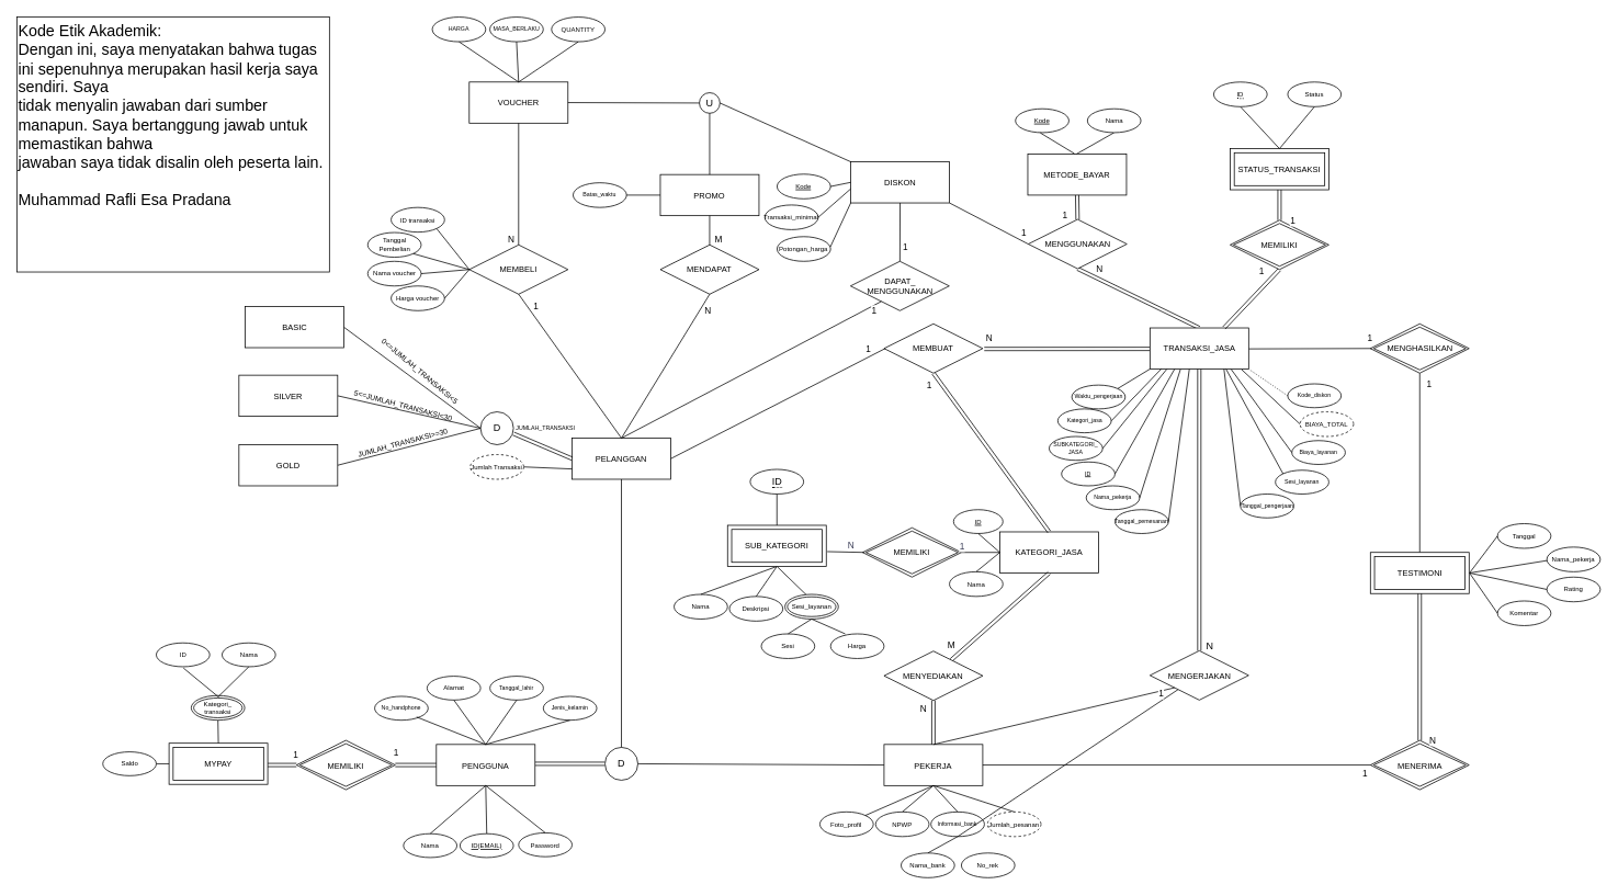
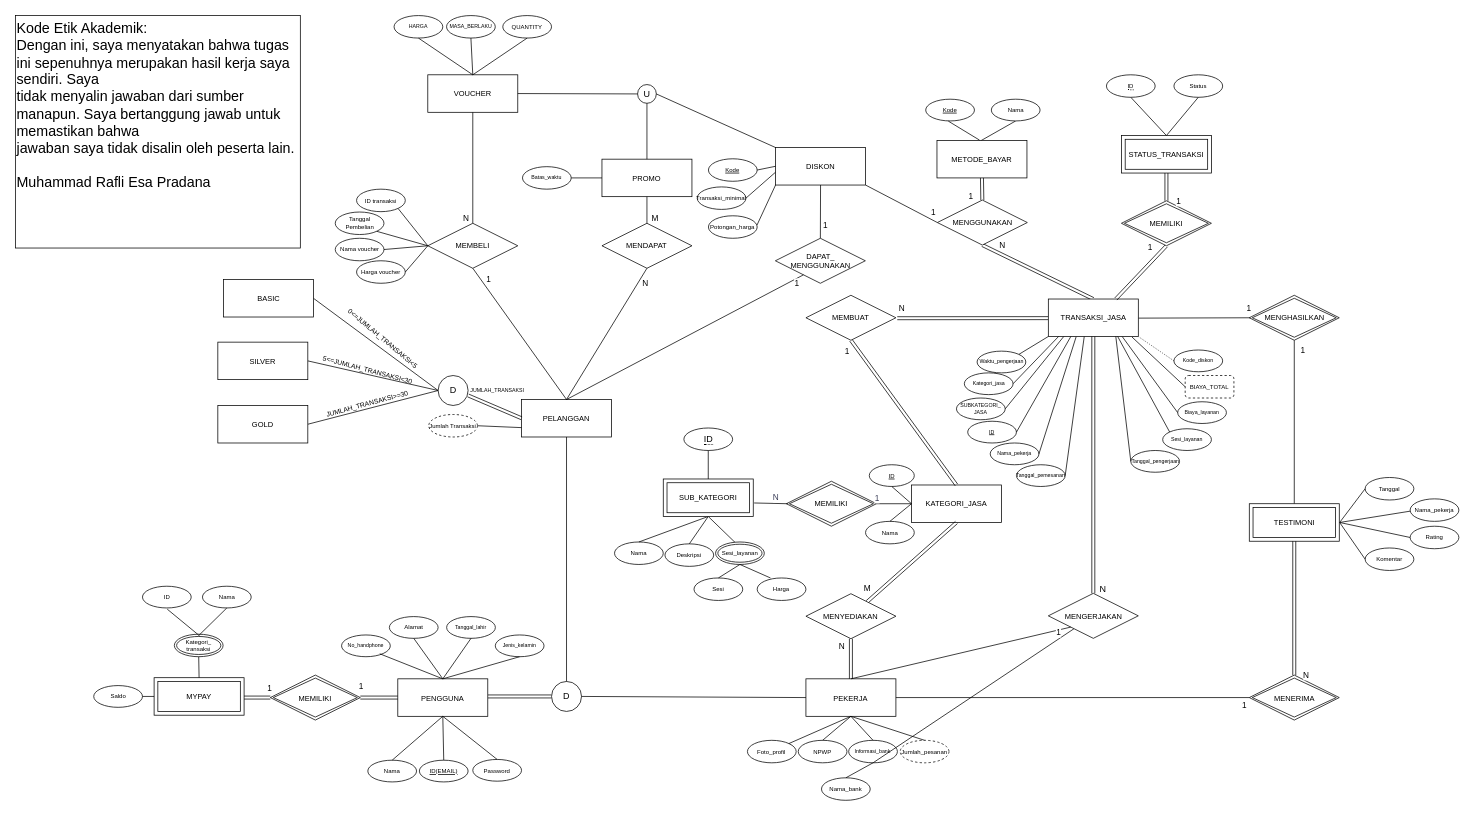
- <mxCell id="57" value="" style="html=1;rounded=0;exitX=1;exitY=0.5;exitDx=0;exitDy=0;entryX=0.019;entryY=0.493;entryDx=0;entryDy=0;entryPerimeter=0;endArrow=none;endFill=0;" edge="1" parent="1" source="5" target="143"><mxGeometry relative="1" as="geometry"><mxPoint x="815" y="427" as="sourcePoint" /><mxPoint x="1021" y="312" as="targetPoint" /></mxGeometry></mxCell>
- <mxCell id="58" value="1" style="edgeLabel;html=1;align=center;verticalAlign=middle;resizable=0;points=[];" connectable="0" vertex="1" parent="57"><mxGeometry x="0.86" y="3" relative="1" as="geometry"><mxPoint x="-2" y="-6" as="offset" /></mxGeometry></mxCell>
- <mxCell id="101" value="BIAYA_TOTAL" style="ellipse;whiteSpace=wrap;html=1;align=center;dashed=1;fontSize=8;" vertex="1" parent="1"><mxGeometry x="1580" y="500" width="65" height="30" as="geometry" /></mxCell>
+ <mxCell id="101" value="BIAYA_TOTAL" style="whiteSpace=wrap;html=1;align=center;dashed=1;fontSize=8;rounded=1;" vertex="1" parent="1"><mxGeometry x="1580" y="500" width="65" height="30" as="geometry" /></mxCell>
- <mxCell id="21" value="No_rek" style="ellipse;whiteSpace=wrap;html=1;align=center;fontSize=8;" vertex="1" parent="1"><mxGeometry x="1168.25" y="1036.5" width="65" height="30" as="geometry" /></mxCell>
